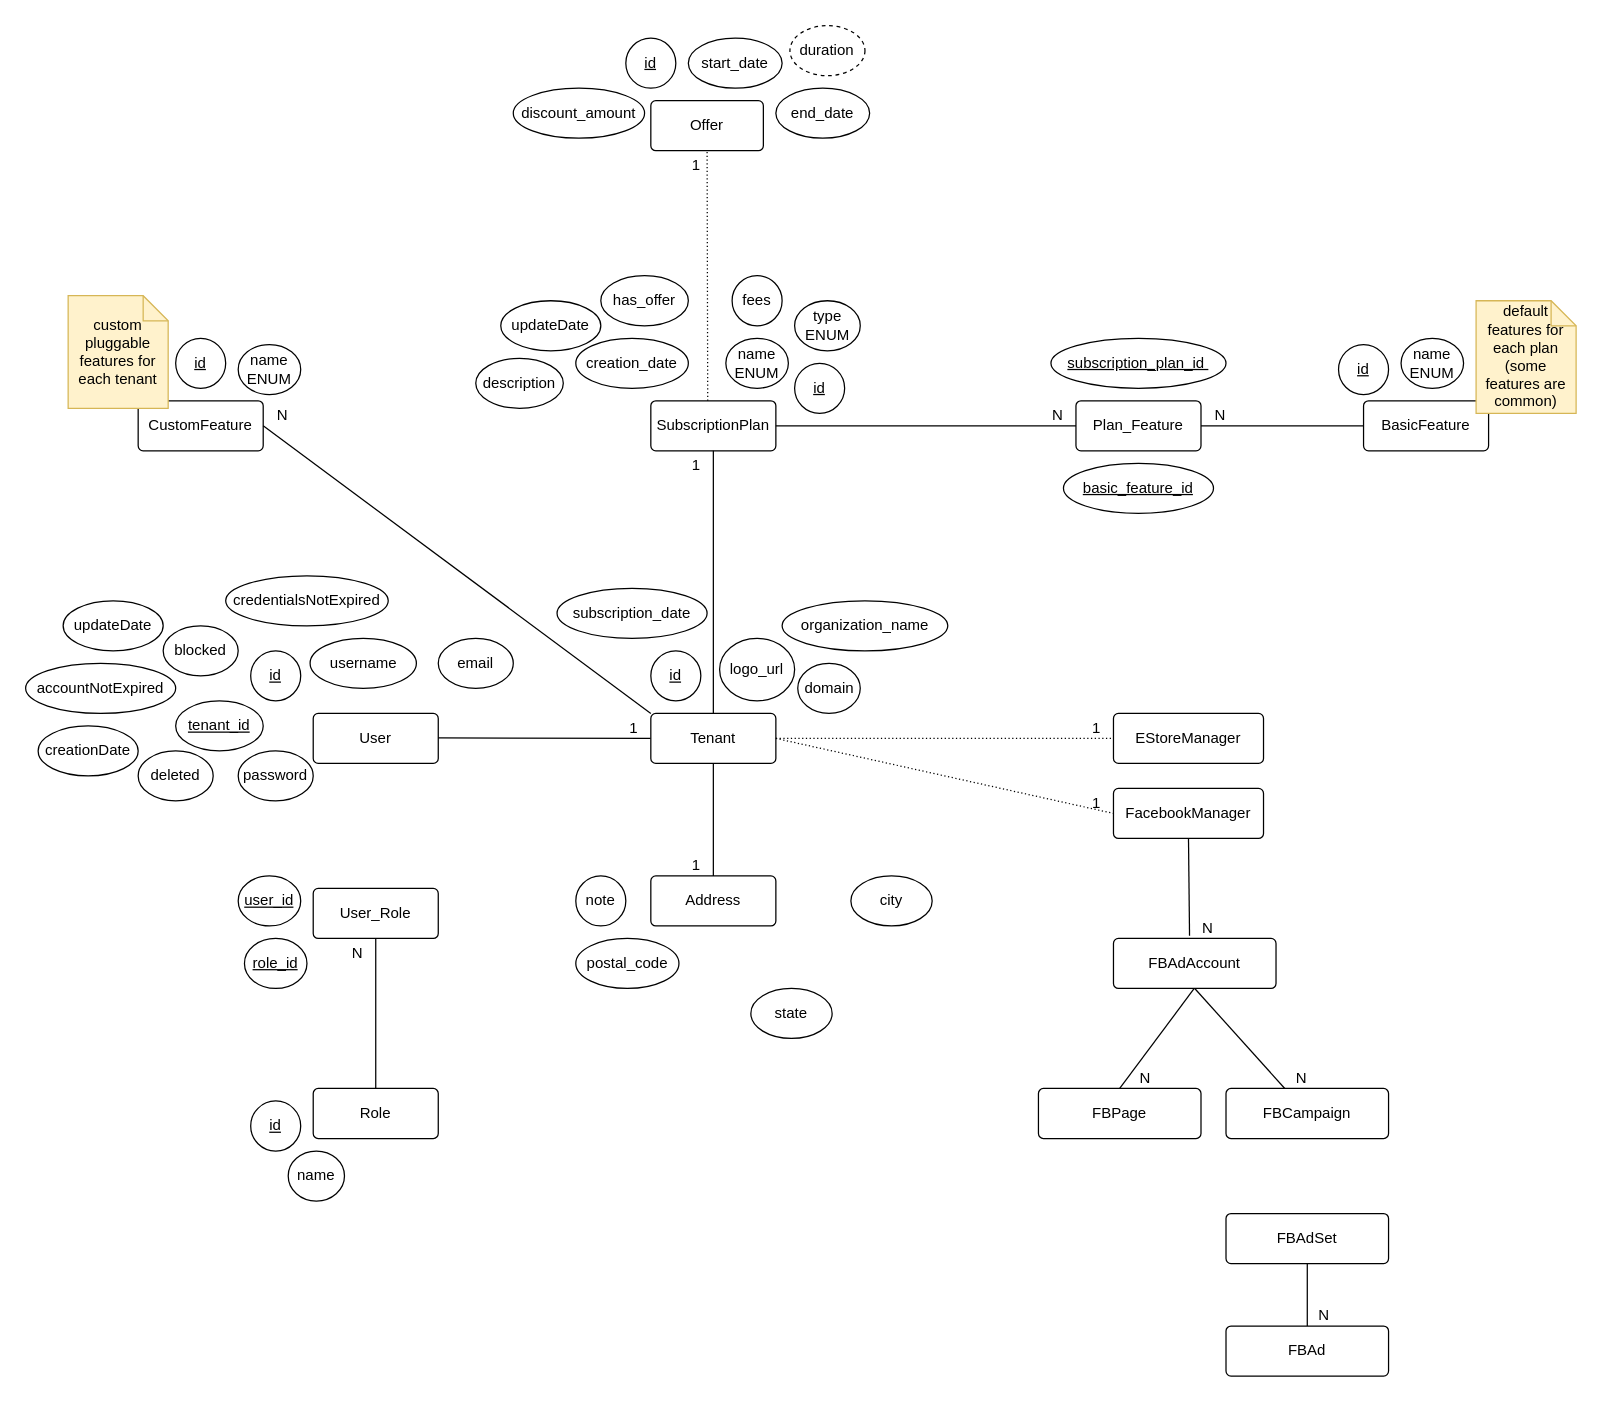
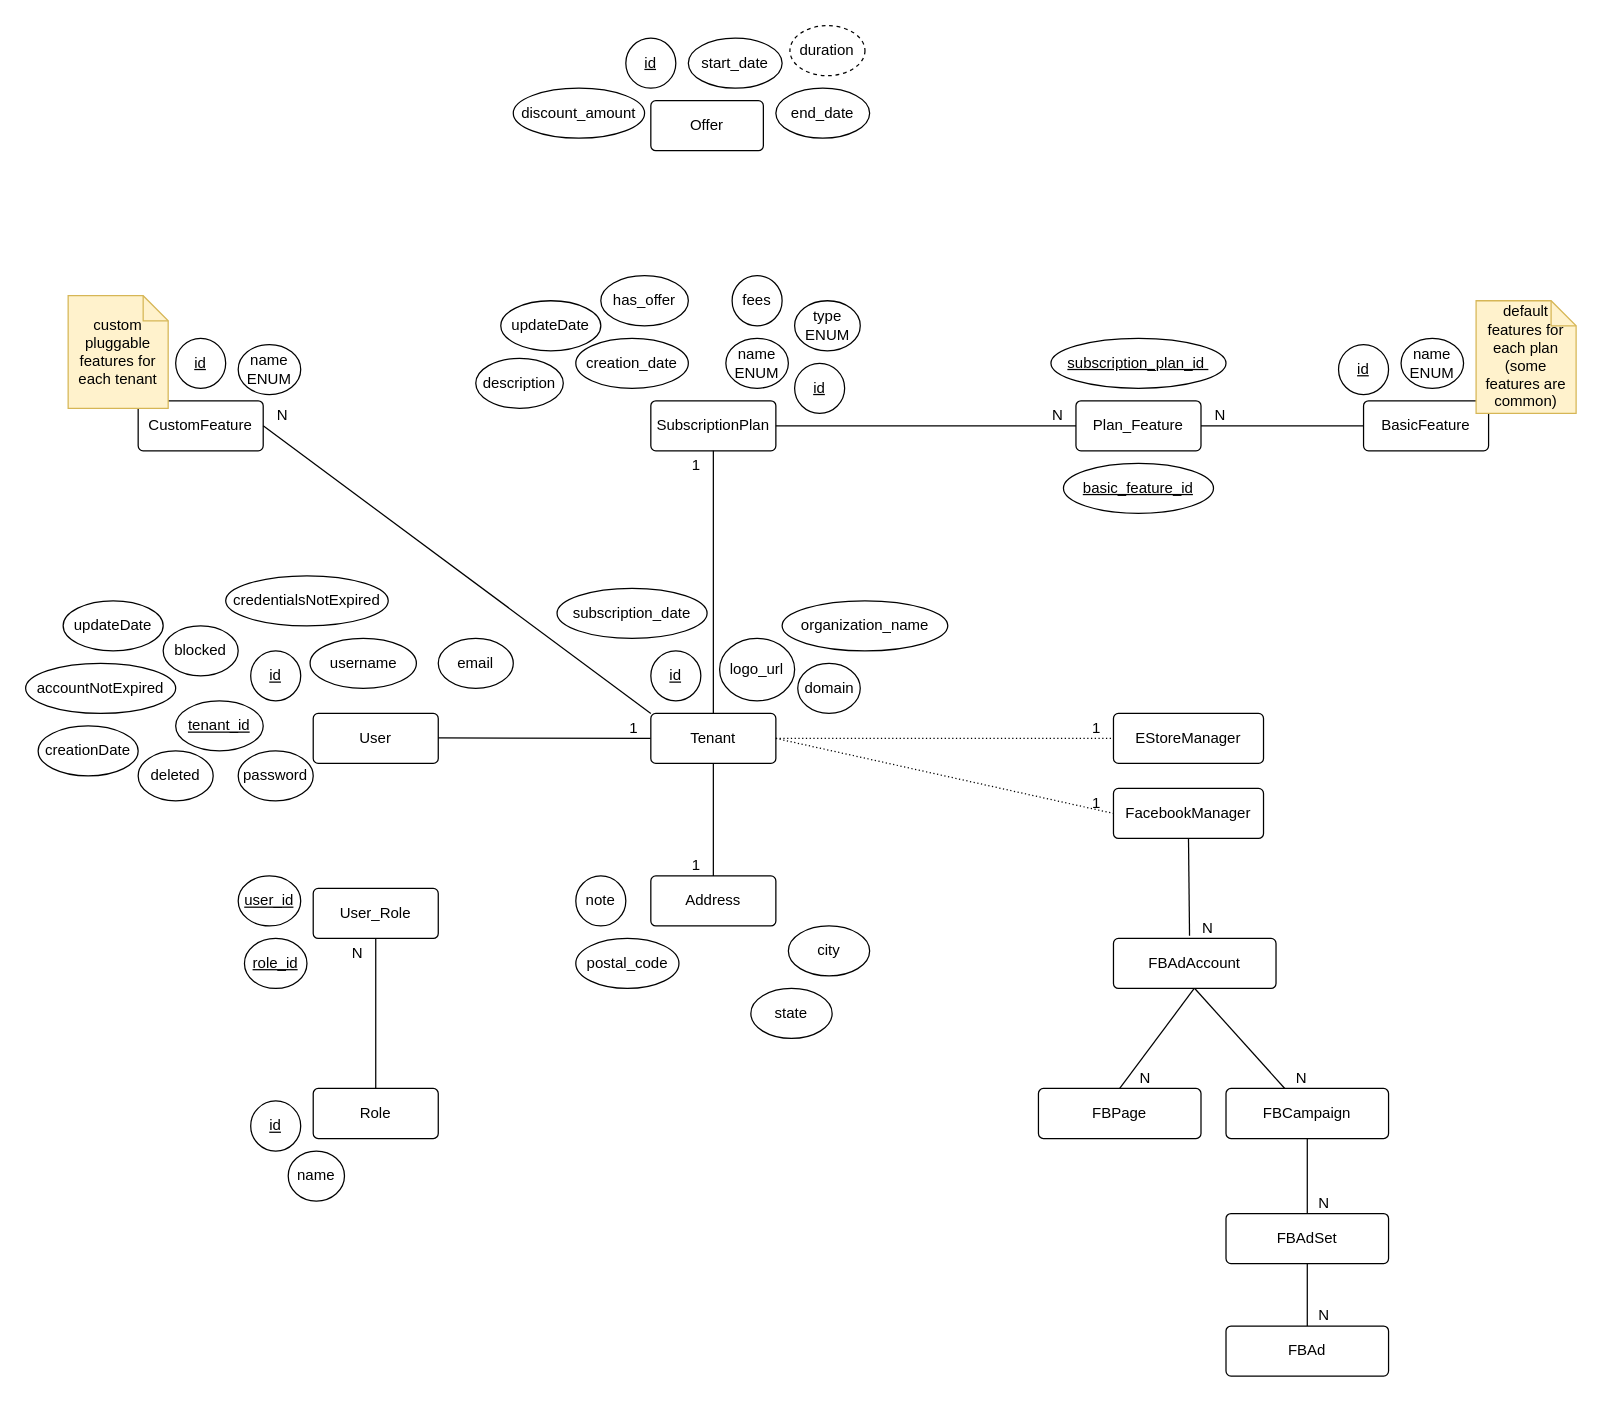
- <mxCell id="50" value="" style="endArrow=none;html=1;rounded=0;dashed=1;dashPattern=1 2;exitX=0.455;exitY=-0.001;exitDx=0;exitDy=0;exitPerimeter=0;entryX=0.5;entryY=1;entryDx=0;entryDy=0;" parent="1" source="35" target="49" edge="1"><mxGeometry relative="1" as="geometry"><mxPoint x="540" y="310" as="sourcePoint" /><mxPoint x="700" y="310" as="targetPoint" /></mxGeometry></mxCell>
- <mxCell id="51" value="1" style="resizable=0;html=1;align=right;verticalAlign=bottom;" parent="50" connectable="0" vertex="1"><mxGeometry x="1" relative="1" as="geometry"><mxPoint x="-5" y="20" as="offset" /></mxGeometry></mxCell>
- <mxCell id="27" value="city" style="ellipse;whiteSpace=wrap;html=1;align=center;" parent="1" vertex="1"><mxGeometry x="680" y="700" width="65" height="40" as="geometry" /></mxCell>
+ <mxCell id="27" value="city" style="ellipse;whiteSpace=wrap;html=1;align=center;" parent="1" vertex="1"><mxGeometry x="630" y="740" width="65" height="40" as="geometry" /></mxCell>
+ <mxCell id="87" value="" style="endArrow=none;html=1;rounded=0;exitX=0.5;exitY=1;exitDx=0;exitDy=0;" edge="1" parent="1" source="76" target="77"><mxGeometry relative="1" as="geometry"><mxPoint x="1048" y="920" as="sourcePoint" /><mxPoint x="1120" y="1000" as="targetPoint" /></mxGeometry></mxCell>
+ <mxCell id="88" value="N" style="resizable=0;html=1;align=right;verticalAlign=bottom;" connectable="0" vertex="1" parent="87"><mxGeometry x="1" relative="1" as="geometry"><mxPoint x="18" as="offset" /></mxGeometry></mxCell>
